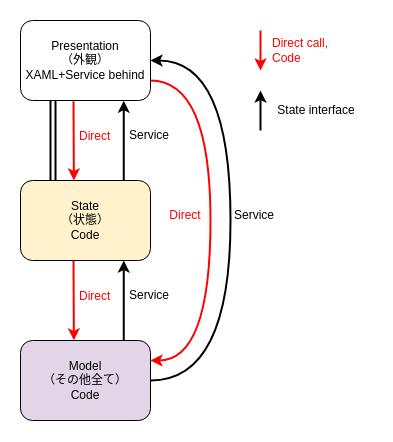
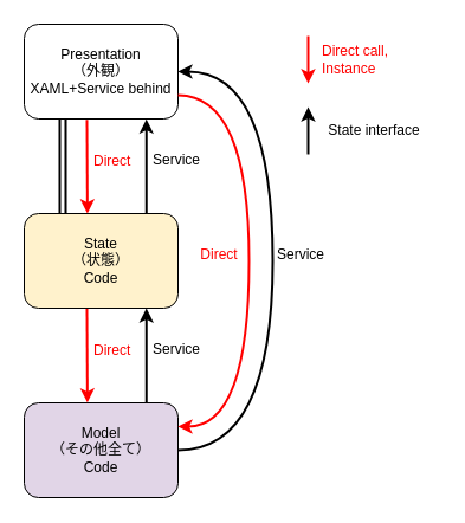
- <mxCell id="10" value="Direct call,&lt;div&gt;Code&lt;/div&gt;" style="text;html=1;align=left;verticalAlign=middle;whiteSpace=wrap;rounded=0;fontColor=#FF0101;" parent="1" vertex="1"><mxGeometry x="270" y="35" width="60" height="30" as="geometry" /></mxCell>
+ <mxCell id="10" value="Direct call,&lt;div&gt;Instance&lt;/div&gt;" style="text;html=1;align=left;verticalAlign=middle;whiteSpace=wrap;rounded=0;fontColor=#FF0101;" parent="1" vertex="1"><mxGeometry x="270" y="35" width="60" height="30" as="geometry" /></mxCell>
